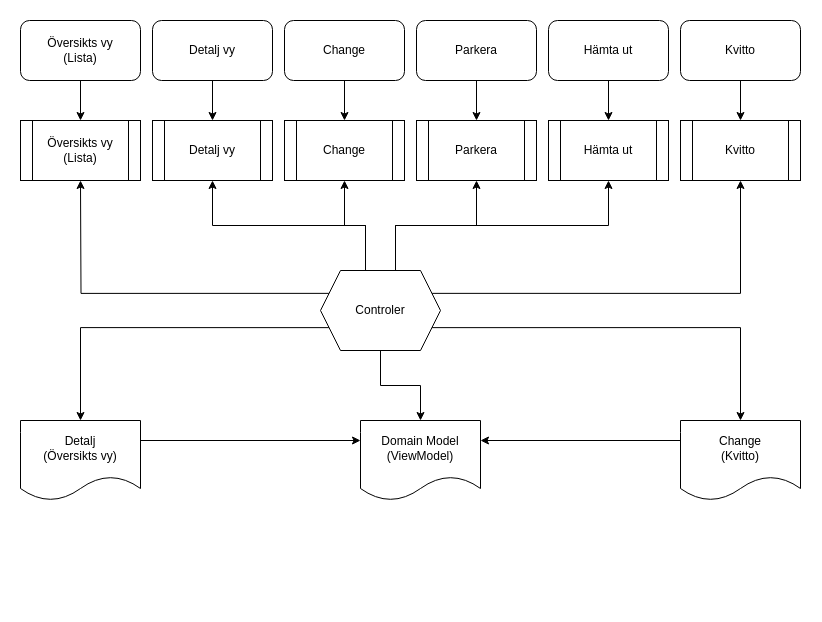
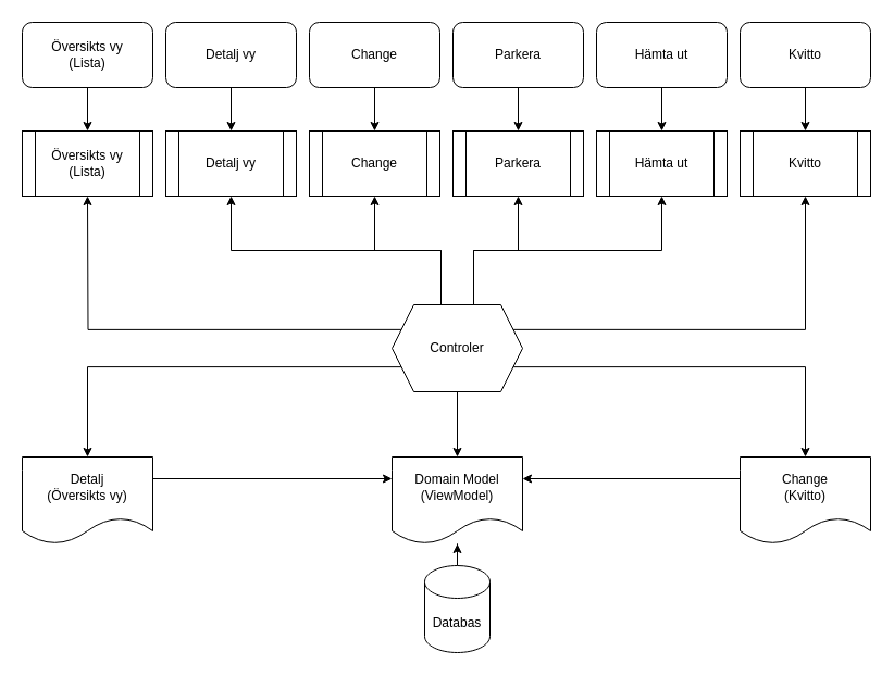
- <mxCell id="36" value="Controler" style="shape=hexagon;perimeter=hexagonPerimeter2;whiteSpace=wrap;html=1;fixedSize=1;" vertex="1" parent="1"><mxGeometry x="320" y="270" width="120" height="80" as="geometry" /></mxCell>
+ <mxCell id="36" value="Controler" style="shape=hexagon;perimeter=hexagonPerimeter2;whiteSpace=wrap;html=1;fixedSize=1;" vertex="1" parent="1"><mxGeometry x="360" y="280" width="120" height="80" as="geometry" /></mxCell>
+ <mxCell id="12" style="edgeStyle=orthogonalEdgeStyle;rounded=0;orthogonalLoop=1;jettySize=auto;html=1;exitX=0.5;exitY=0;exitDx=0;exitDy=0;exitPerimeter=0;" parent="1" source="13" target="14" edge="1"><mxGeometry relative="1" as="geometry" /></mxCell>
+ <mxCell id="13" value="Databas" style="shape=cylinder3;whiteSpace=wrap;html=1;boundedLbl=1;backgroundOutline=1;size=15;" parent="1" vertex="1"><mxGeometry x="390" y="520" width="60" height="80" as="geometry" /></mxCell>
